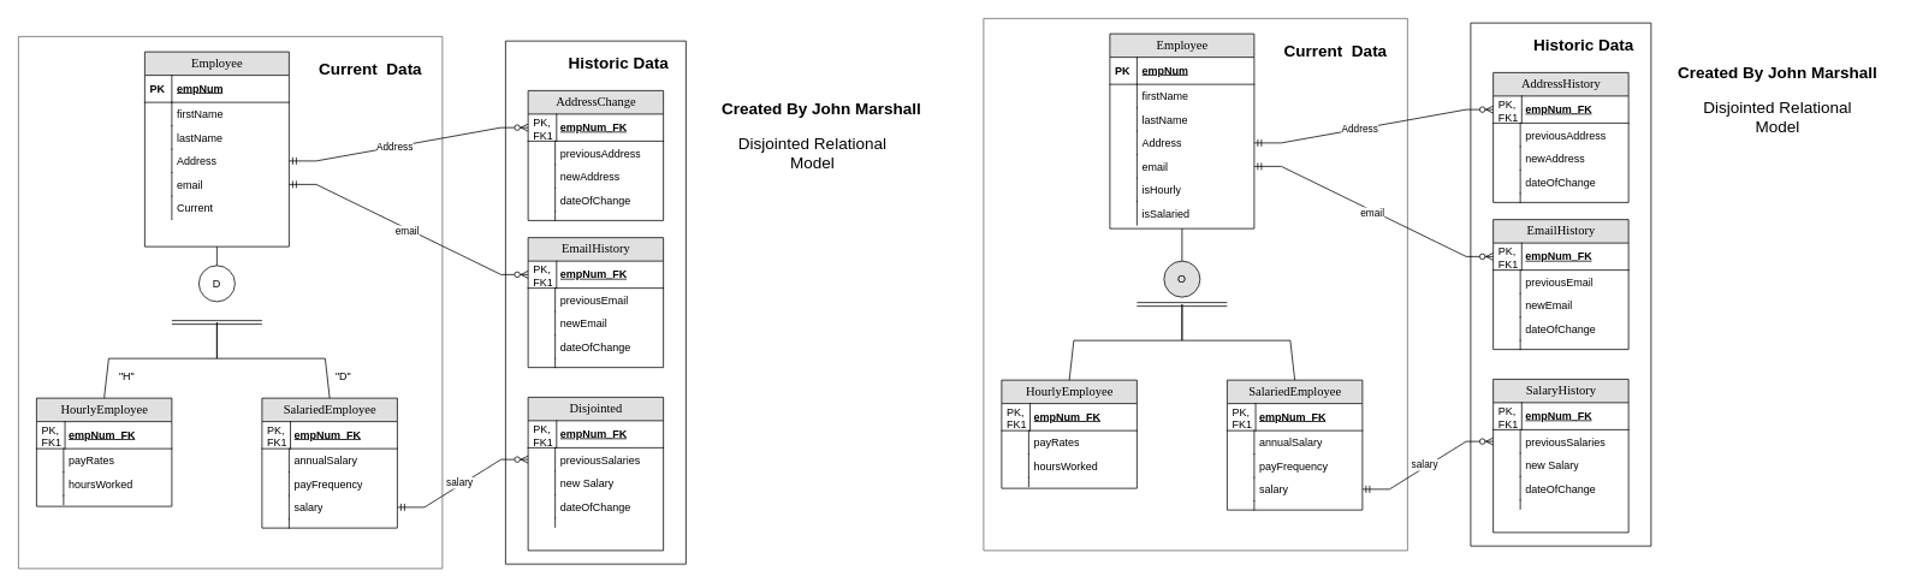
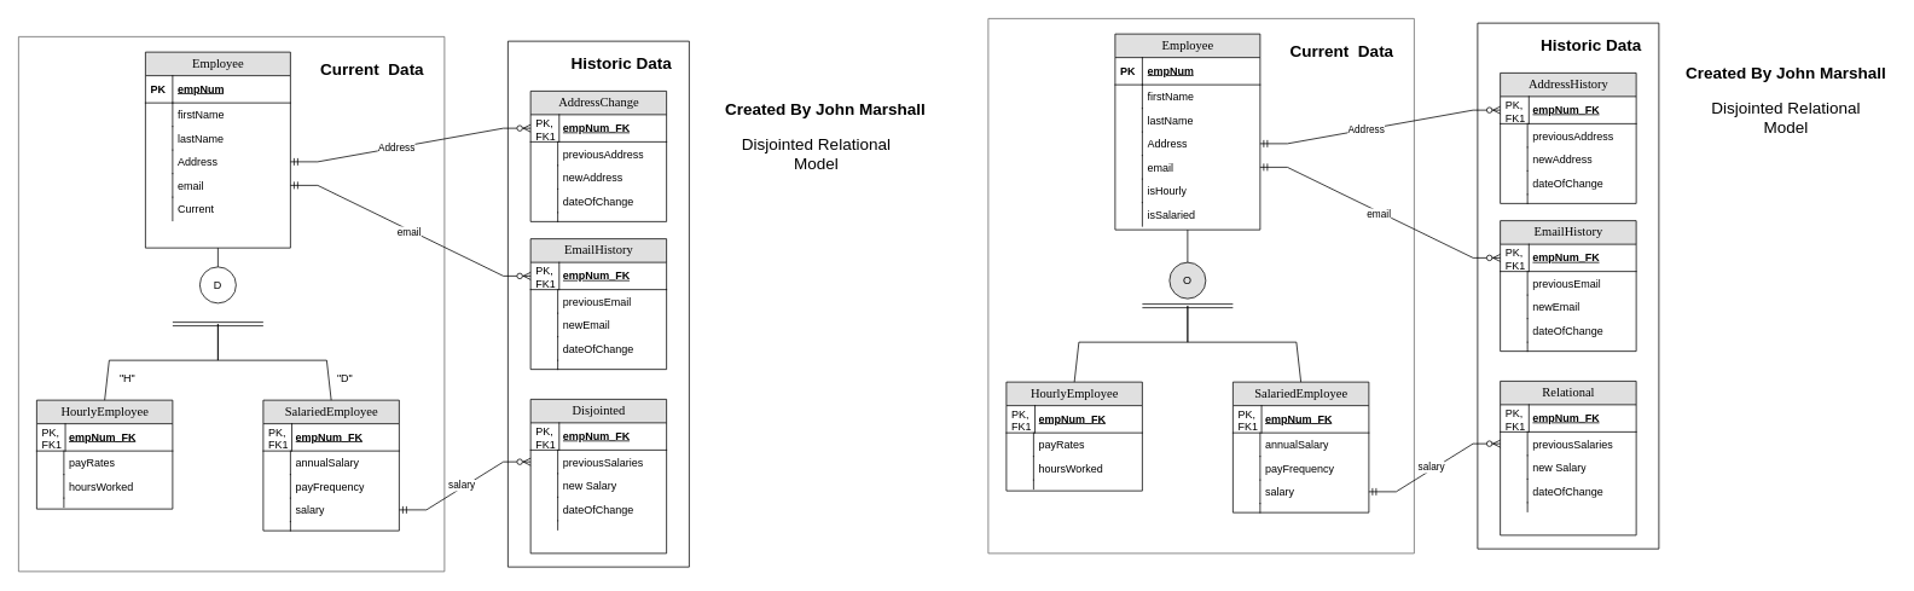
- <mxCell id="128" value="SalaryHistory" style="swimlane;html=1;fontStyle=0;childLayout=stackLayout;horizontal=1;startSize=26;fillColor=#e0e0e0;horizontalStack=0;resizeParent=1;resizeLast=0;collapsible=1;marginBottom=0;swimlaneFillColor=#ffffff;align=center;rounded=0;shadow=0;comic=0;labelBackgroundColor=none;strokeWidth=1;fontFamily=Verdana;fontSize=14;swimlaneLine=1;" vertex="1" parent="127"><mxGeometry x="25" y="395" width="150" height="170" as="geometry" /></mxCell>
+ <mxCell id="128" value="Relational" style="swimlane;html=1;fontStyle=0;childLayout=stackLayout;horizontal=1;startSize=26;fillColor=#e0e0e0;horizontalStack=0;resizeParent=1;resizeLast=0;collapsible=1;marginBottom=0;swimlaneFillColor=#ffffff;align=center;rounded=0;shadow=0;comic=0;labelBackgroundColor=none;strokeWidth=1;fontFamily=Verdana;fontSize=14;swimlaneLine=1;" vertex="1" parent="127"><mxGeometry x="25" y="395" width="150" height="170" as="geometry" /></mxCell>
